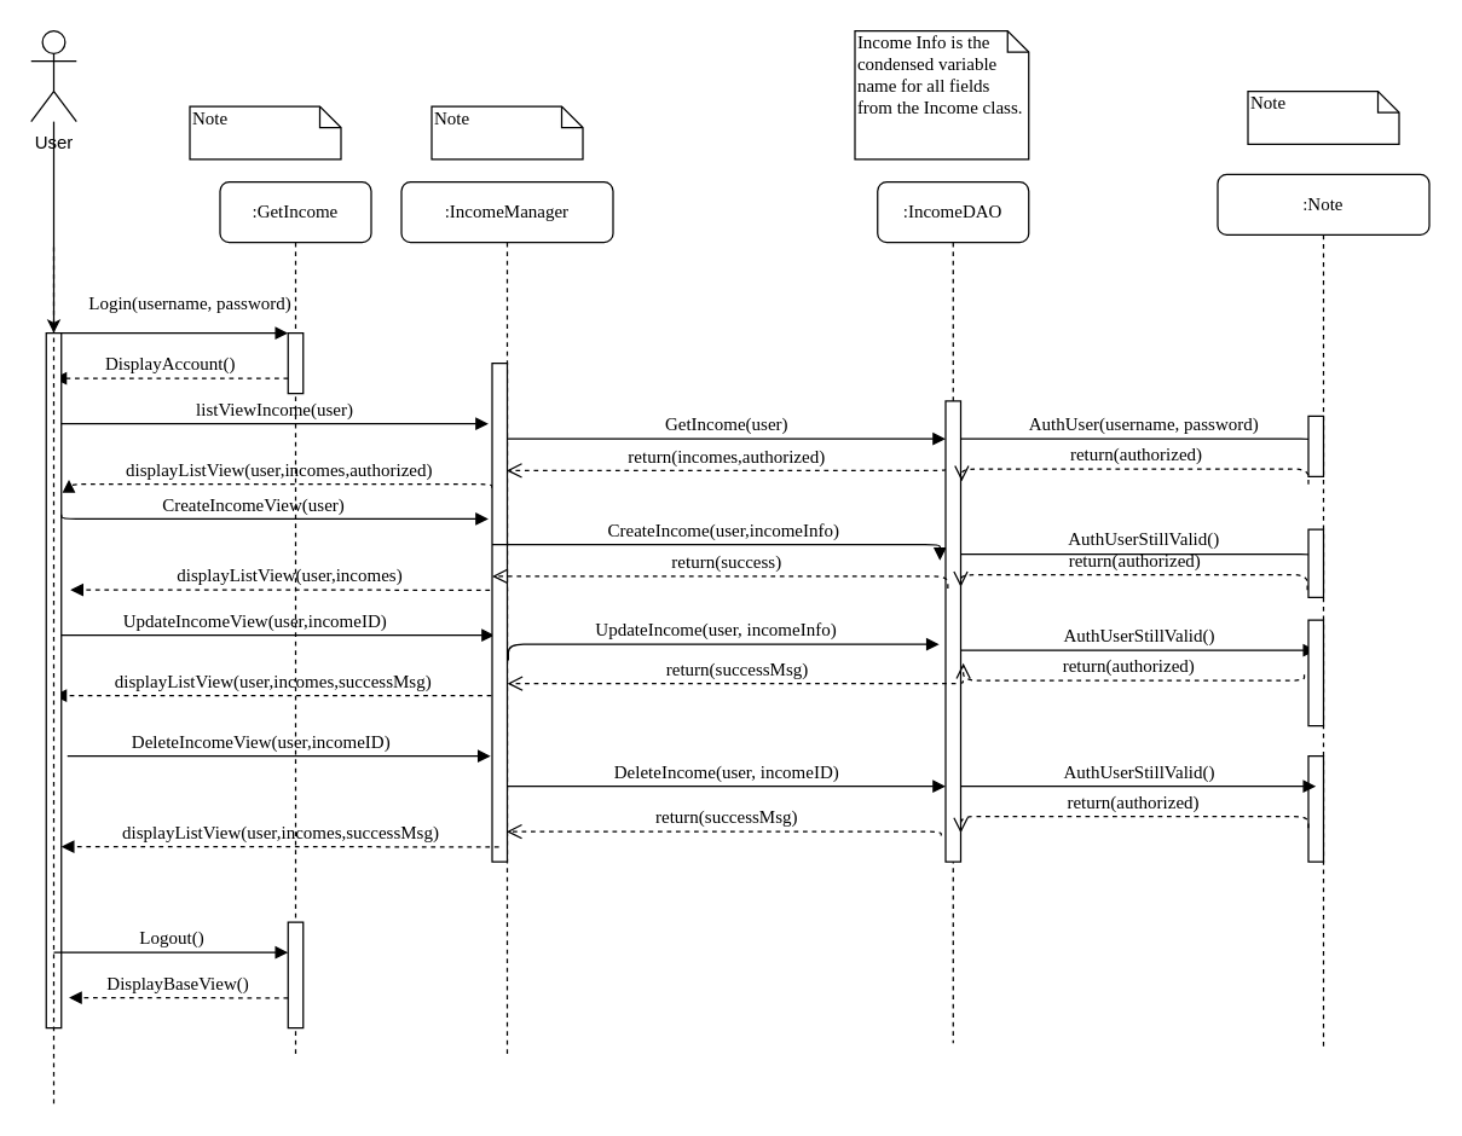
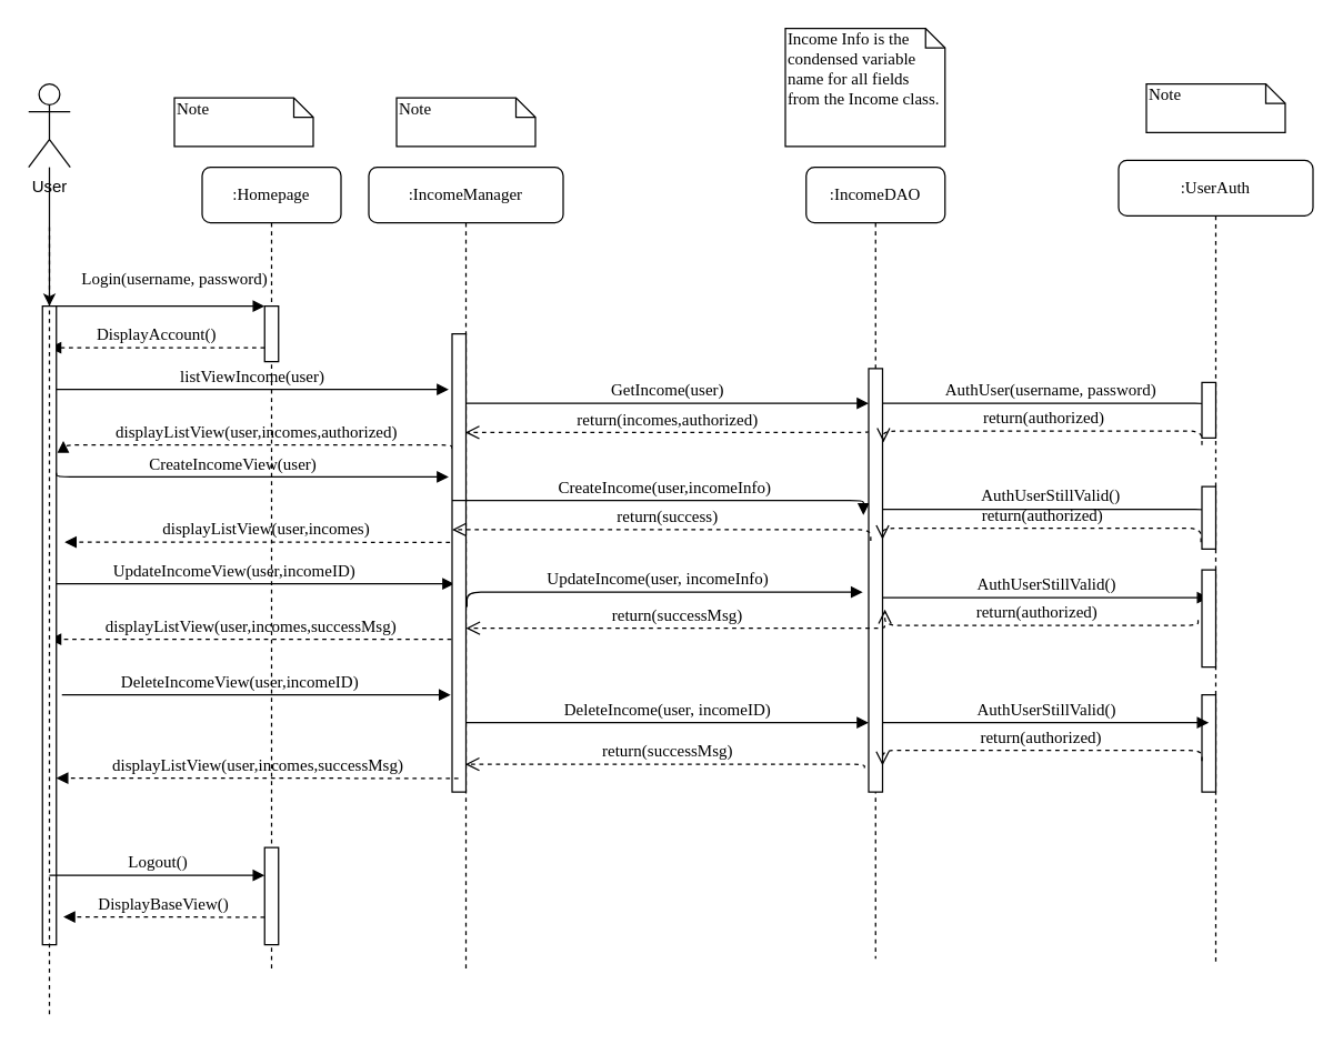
- <mxCell id="29" value="User" style="shape=umlActor;verticalLabelPosition=bottom;verticalAlign=top;html=1;outlineConnect=0;" parent="1" vertex="1"><mxGeometry x="20" y="20" width="30" height="60" as="geometry" /></mxCell>
+ <mxCell id="29" value="User" style="shape=umlActor;verticalLabelPosition=bottom;verticalAlign=top;html=1;outlineConnect=0;" parent="1" vertex="1"><mxGeometry x="20" y="60" width="30" height="60" as="geometry" /></mxCell>
- <mxCell id="39" value=":Note" style="shape=umlLifeline;perimeter=lifelinePerimeter;whiteSpace=wrap;html=1;container=1;collapsible=0;recursiveResize=0;outlineConnect=0;rounded=1;shadow=0;comic=0;labelBackgroundColor=none;strokeWidth=1;fontFamily=Verdana;fontSize=12;align=center;" parent="1" vertex="1"><mxGeometry x="805" y="115" width="140" height="580" as="geometry" /></mxCell>
+ <mxCell id="39" value=":UserAuth" style="shape=umlLifeline;perimeter=lifelinePerimeter;whiteSpace=wrap;html=1;container=1;collapsible=0;recursiveResize=0;outlineConnect=0;rounded=1;shadow=0;comic=0;labelBackgroundColor=none;strokeWidth=1;fontFamily=Verdana;fontSize=12;align=center;" parent="1" vertex="1"><mxGeometry x="805" y="115" width="140" height="580" as="geometry" /></mxCell>
- <mxCell id="2" value=":GetIncome" style="shape=umlLifeline;perimeter=lifelinePerimeter;whiteSpace=wrap;html=1;container=1;collapsible=0;recursiveResize=0;outlineConnect=0;rounded=1;shadow=0;comic=0;labelBackgroundColor=none;strokeWidth=1;fontFamily=Verdana;fontSize=12;align=center;" parent="1" vertex="1"><mxGeometry x="145" y="120" width="100" height="580" as="geometry" /></mxCell>
+ <mxCell id="2" value=":Homepage" style="shape=umlLifeline;perimeter=lifelinePerimeter;whiteSpace=wrap;html=1;container=1;collapsible=0;recursiveResize=0;outlineConnect=0;rounded=1;shadow=0;comic=0;labelBackgroundColor=none;strokeWidth=1;fontFamily=Verdana;fontSize=12;align=center;" parent="1" vertex="1"><mxGeometry x="145" y="120" width="100" height="580" as="geometry" /></mxCell>
